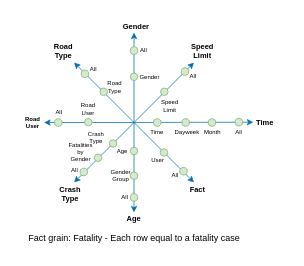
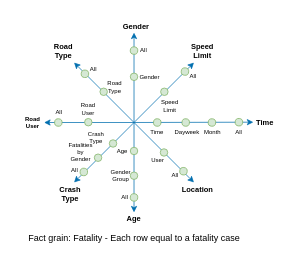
- <mxCell id="12" value="Fact" style="text;html=1;align=center;verticalAlign=middle;whiteSpace=wrap;rounded=0;fontStyle=1;movable=1;resizable=1;rotatable=1;deletable=1;editable=1;locked=0;connectable=1;container=0;fontSize=10;" parent="1" vertex="1"><mxGeometry x="233" y="237" width="60" height="30" as="geometry" /></mxCell>
+ <mxCell id="12" value="Location" style="text;html=1;align=center;verticalAlign=middle;whiteSpace=wrap;rounded=0;fontStyle=1;movable=1;resizable=1;rotatable=1;deletable=1;editable=1;locked=0;connectable=1;container=0;fontSize=10;" parent="1" vertex="1"><mxGeometry x="233" y="237" width="60" height="30" as="geometry" /></mxCell>
